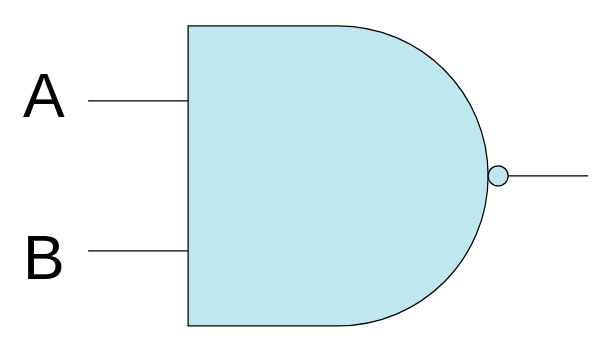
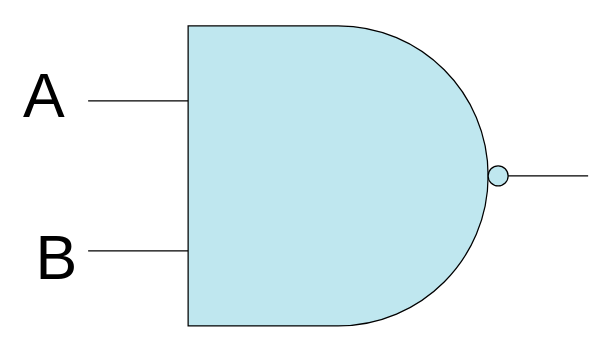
- <mxCell id="3" value="&lt;font style=&quot;font-size: 50px&quot;&gt;B&lt;/font&gt;" style="text;html=1;strokeColor=none;fillColor=none;align=center;verticalAlign=middle;whiteSpace=wrap;rounded=0;" parent="1" vertex="1"><mxGeometry x="20" y="190" width="30" height="30" as="geometry" /></mxCell>
+ <mxCell id="3" value="&lt;font style=&quot;font-size: 50px&quot;&gt;B&lt;/font&gt;" style="text;html=1;strokeColor=none;fillColor=none;align=center;verticalAlign=middle;whiteSpace=wrap;rounded=0;" parent="1" vertex="1"><mxGeometry x="30" y="190" width="30" height="30" as="geometry" /></mxCell>
